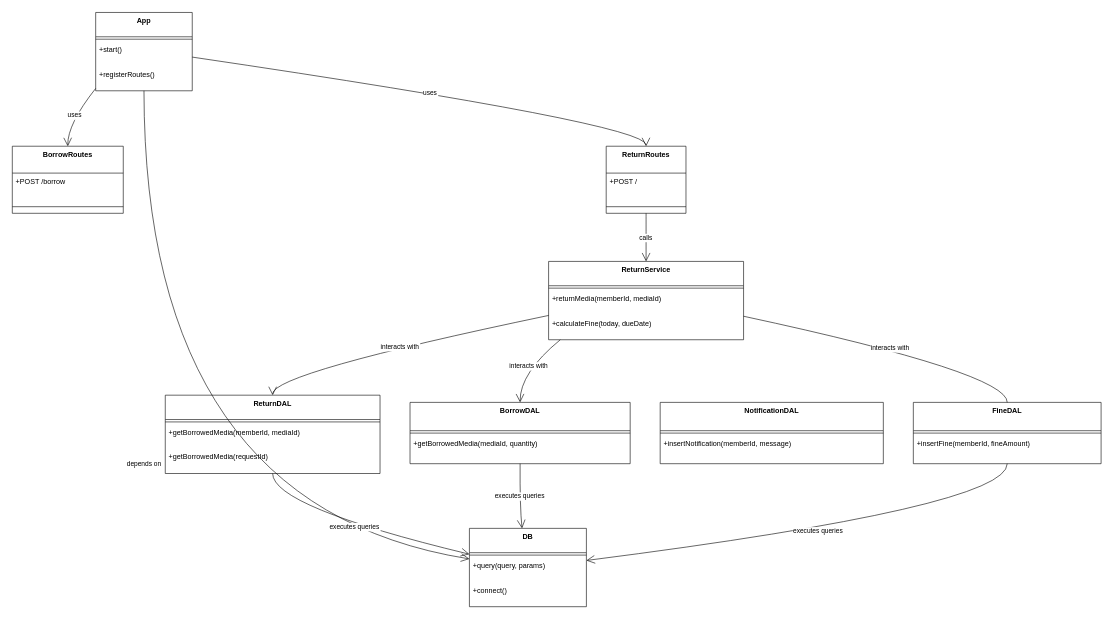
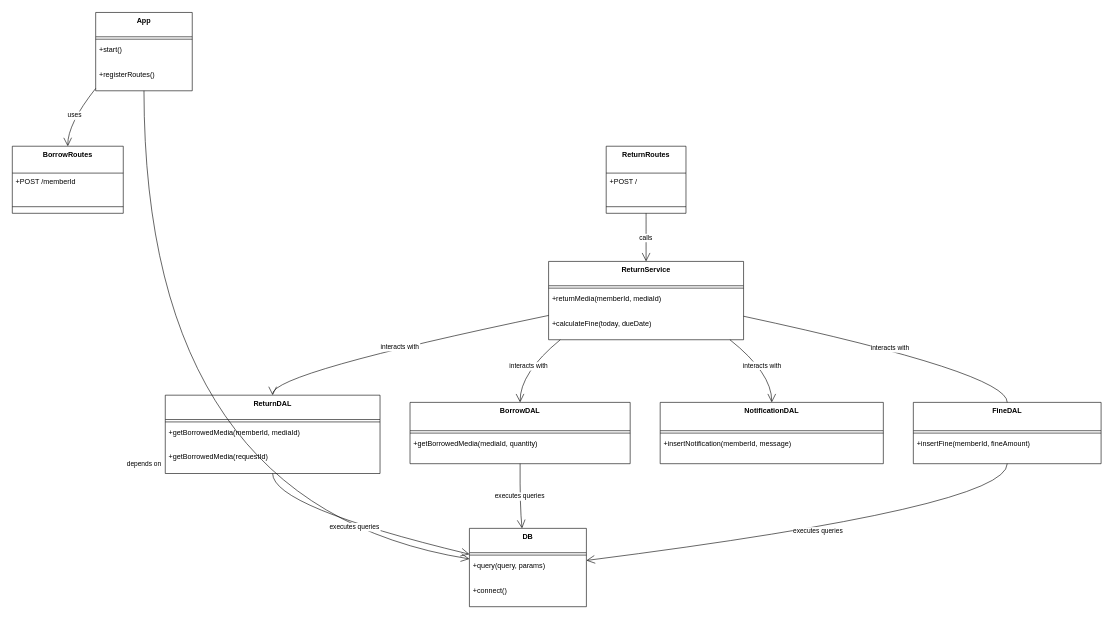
- <mxCell id="34" value="uses" style="curved=1;startArrow=none;endArrow=open;endSize=12;exitX=1;exitY=0.57;entryX=0.5;entryY=0;rounded=0;" edge="1" parent="1" source="2" target="9"><mxGeometry relative="1" as="geometry"><Array as="points"><mxPoint x="1076" y="206" /></Array></mxGeometry></mxCell>
- <mxCell id="7" value="+POST /borrow" style="text;strokeColor=none;fillColor=none;align=left;verticalAlign=top;spacingLeft=4;spacingRight=4;overflow=hidden;rotatable=0;points=[[0,0.5],[1,0.5]];portConstraint=eastwest;" vertex="1" parent="6"><mxGeometry y="44.8" width="185" height="45" as="geometry" /></mxCell>
+ <mxCell id="7" value="+POST /memberId" style="text;strokeColor=none;fillColor=none;align=left;verticalAlign=top;spacingLeft=4;spacingRight=4;overflow=hidden;rotatable=0;points=[[0,0.5],[1,0.5]];portConstraint=eastwest;" vertex="1" parent="6"><mxGeometry y="44.8" width="185" height="45" as="geometry" /></mxCell>
+ <mxCell id="39" value="interacts with" style="curved=1;startArrow=none;endArrow=open;endSize=12;exitX=0.93;exitY=1;entryX=0.5;entryY=0;rounded=0;" edge="1" parent="1" source="12" target="23"><mxGeometry relative="1" as="geometry"><Array as="points"><mxPoint x="1286" y="621" /></Array></mxGeometry></mxCell>
